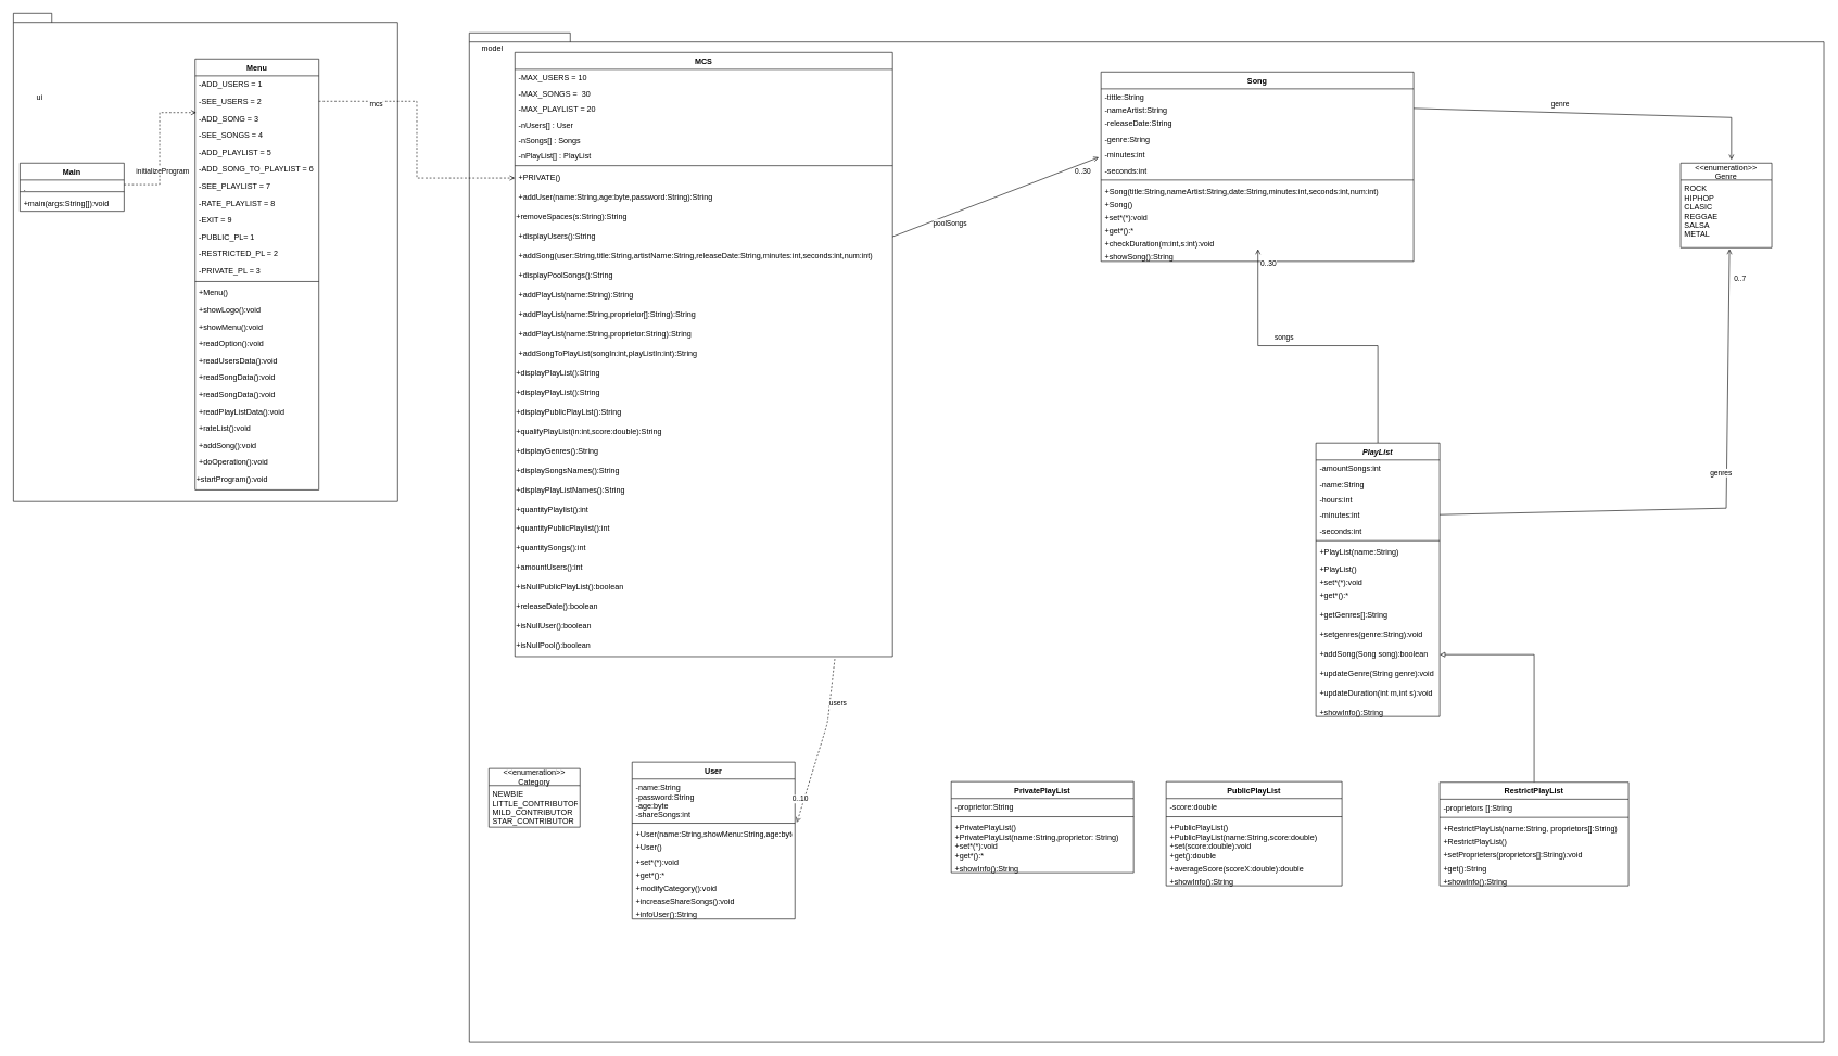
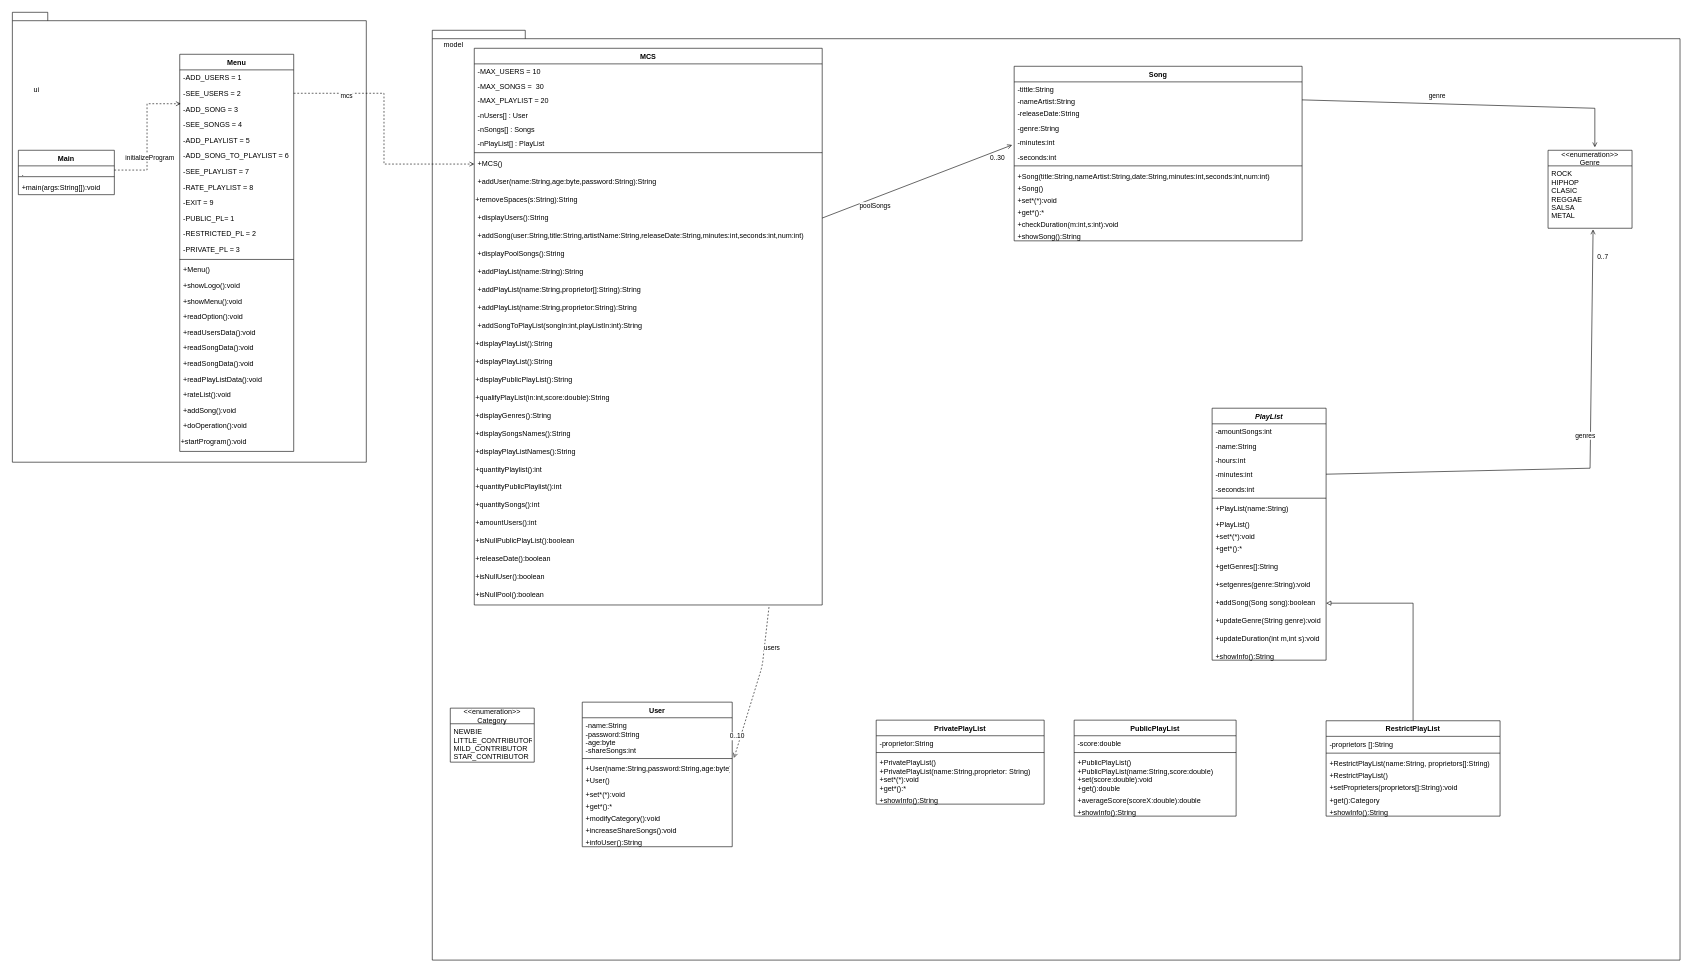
- <mxCell id="60" value="+PRIVATE()" style="text;strokeColor=none;fillColor=none;align=left;verticalAlign=top;spacingLeft=4;spacingRight=4;overflow=hidden;rotatable=0;points=[[0,0.5],[1,0.5]];portConstraint=eastwest;" parent="52" vertex="1"><mxGeometry y="178" width="580" height="30" as="geometry" /></mxCell>
+ <mxCell id="60" value="+MCS()" style="text;strokeColor=none;fillColor=none;align=left;verticalAlign=top;spacingLeft=4;spacingRight=4;overflow=hidden;rotatable=0;points=[[0,0.5],[1,0.5]];portConstraint=eastwest;" parent="52" vertex="1"><mxGeometry y="178" width="580" height="30" as="geometry" /></mxCell>
- <mxCell id="32" style="edgeStyle=orthogonalEdgeStyle;rounded=0;orthogonalLoop=1;jettySize=auto;html=1;exitX=0.5;exitY=0;exitDx=0;exitDy=0;endArrow=open;endFill=0;entryX=0.502;entryY=1.05;entryDx=0;entryDy=0;entryPerimeter=0;" parent="1" source="35" target="28" edge="1"><mxGeometry relative="1" as="geometry"><mxPoint x="2308" y="690" as="targetPoint" /></mxGeometry></mxCell>
- <mxCell id="33" value="0..30" style="edgeLabel;html=1;align=center;verticalAlign=middle;resizable=0;points=[];" parent="32" vertex="1" connectable="0"><mxGeometry x="0.903" y="-1" relative="1" as="geometry"><mxPoint x="14.41" as="offset" /></mxGeometry></mxCell>
- <mxCell id="34" value="songs" style="edgeLabel;html=1;align=center;verticalAlign=middle;resizable=0;points=[];" parent="32" vertex="1" connectable="0"><mxGeometry x="0.304" y="-2" relative="1" as="geometry"><mxPoint x="19.91" y="-12.25" as="offset" /></mxGeometry></mxCell>
- <mxCell id="7" value="+User(name:String,showMenu:String,age:byte)" style="text;strokeColor=none;fillColor=none;align=left;verticalAlign=top;spacingLeft=4;spacingRight=4;overflow=hidden;rotatable=0;points=[[0,0.5],[1,0.5]];portConstraint=eastwest;" parent="4" vertex="1"><mxGeometry y="98" width="250" height="20" as="geometry" /></mxCell>
+ <mxCell id="7" value="+User(name:String,password:String,age:byte)" style="text;strokeColor=none;fillColor=none;align=left;verticalAlign=top;spacingLeft=4;spacingRight=4;overflow=hidden;rotatable=0;points=[[0,0.5],[1,0.5]];portConstraint=eastwest;" parent="4" vertex="1"><mxGeometry y="98" width="250" height="20" as="geometry" /></mxCell>
- <mxCell id="114" value="+get():String" style="text;strokeColor=none;fillColor=none;align=left;verticalAlign=top;spacingLeft=4;spacingRight=4;overflow=hidden;rotatable=0;points=[[0,0.5],[1,0.5]];portConstraint=eastwest;" parent="108" vertex="1"><mxGeometry y="119" width="290" height="20" as="geometry" /></mxCell>
+ <mxCell id="114" value="+get():Category" style="text;strokeColor=none;fillColor=none;align=left;verticalAlign=top;spacingLeft=4;spacingRight=4;overflow=hidden;rotatable=0;points=[[0,0.5],[1,0.5]];portConstraint=eastwest;" parent="108" vertex="1"><mxGeometry y="119" width="290" height="20" as="geometry" /></mxCell>
